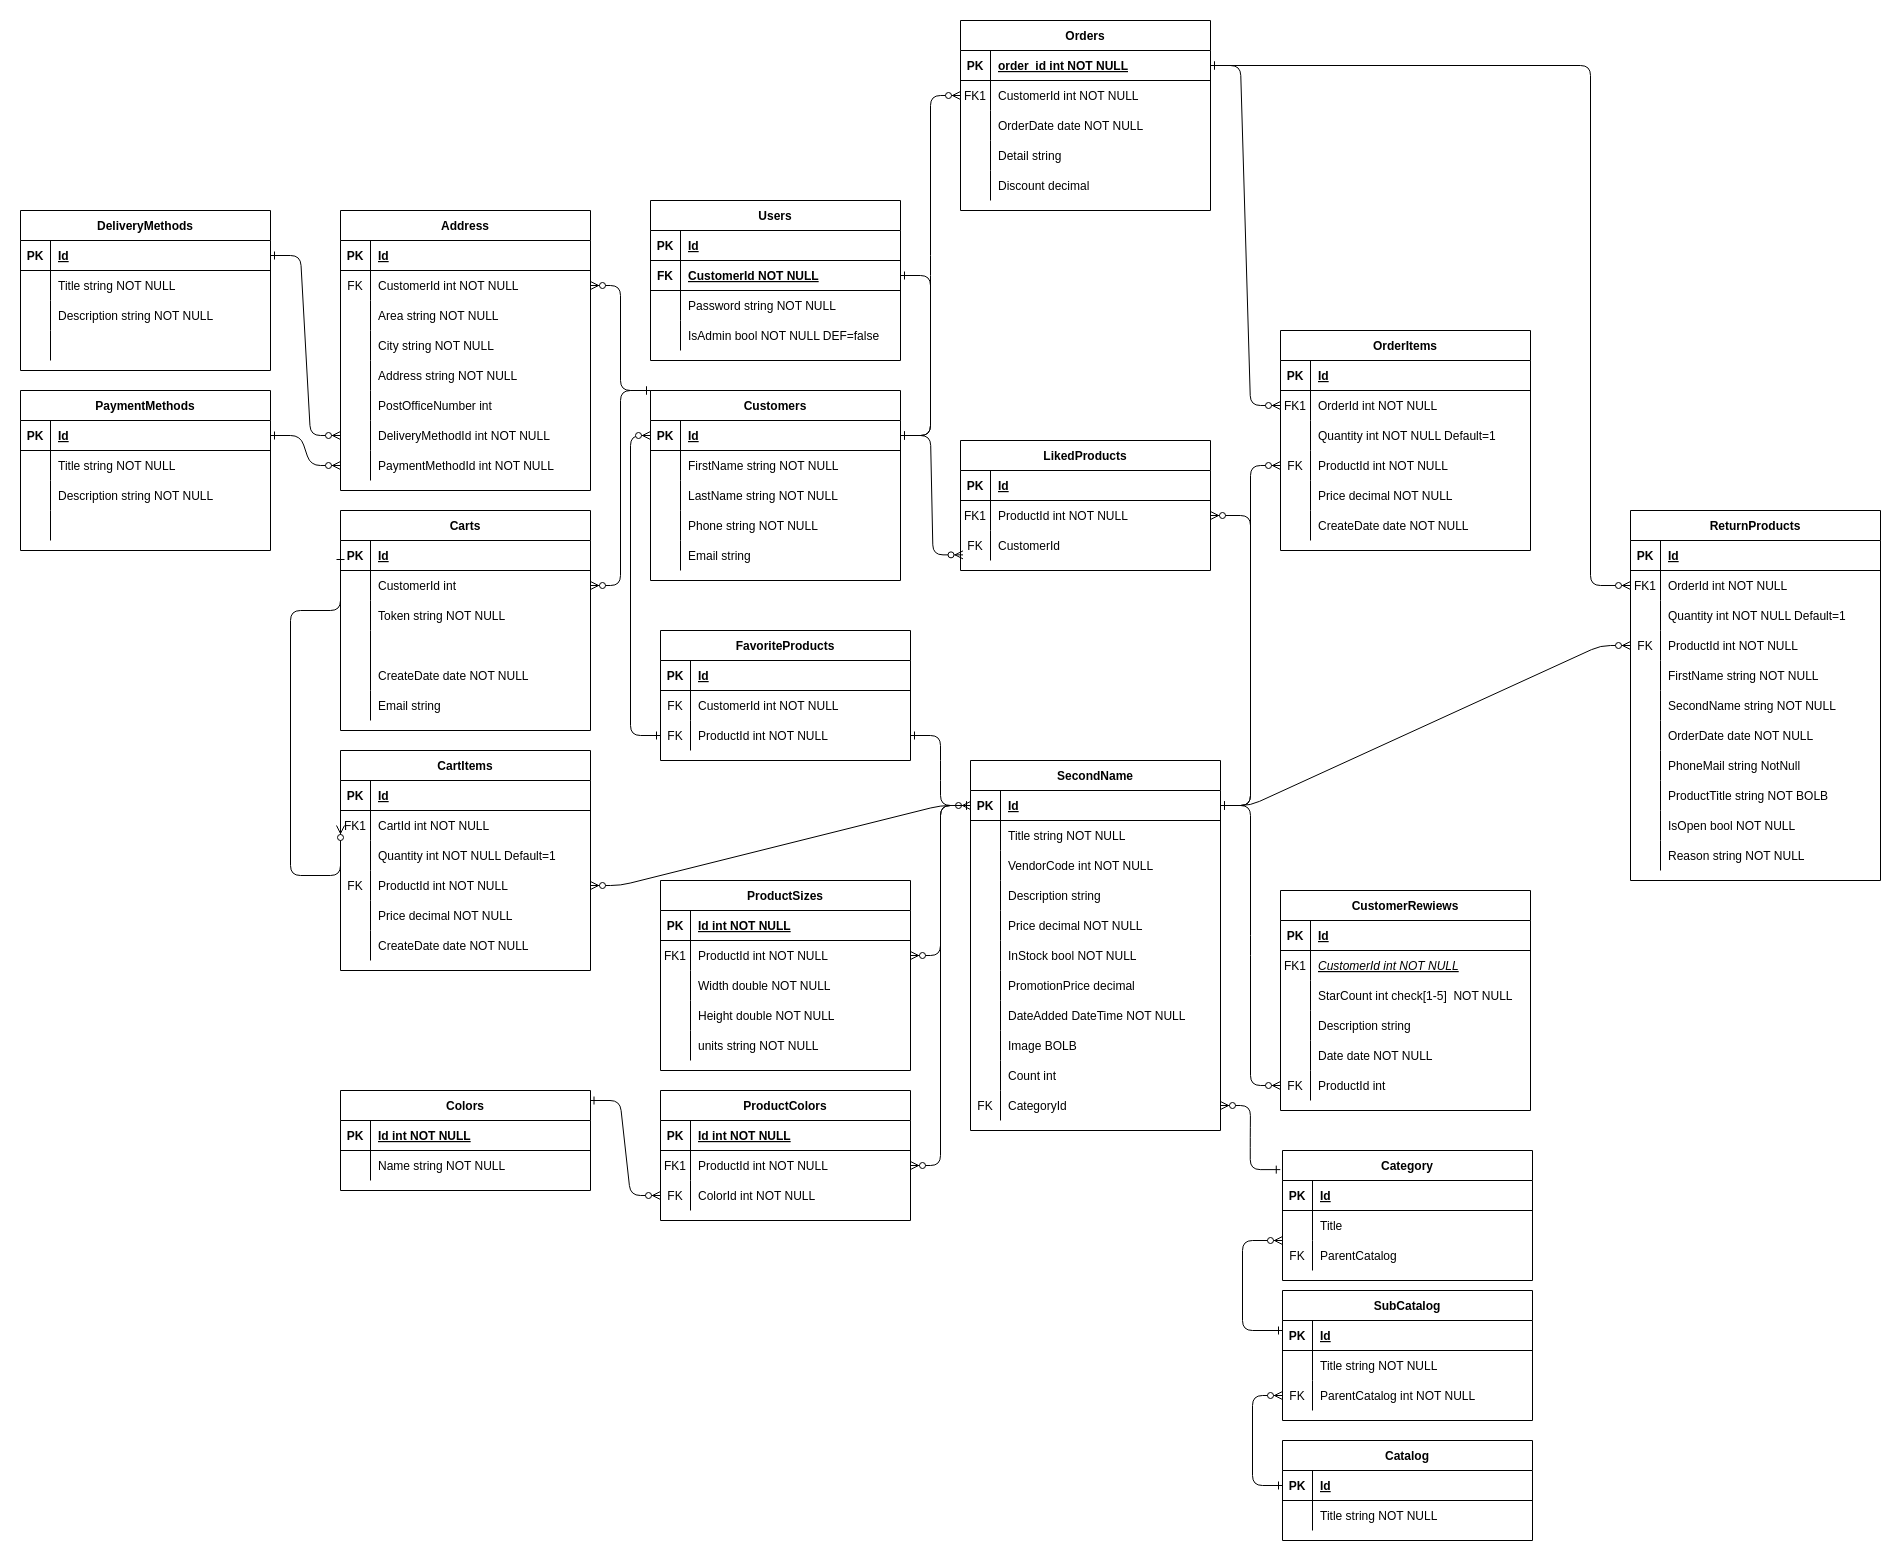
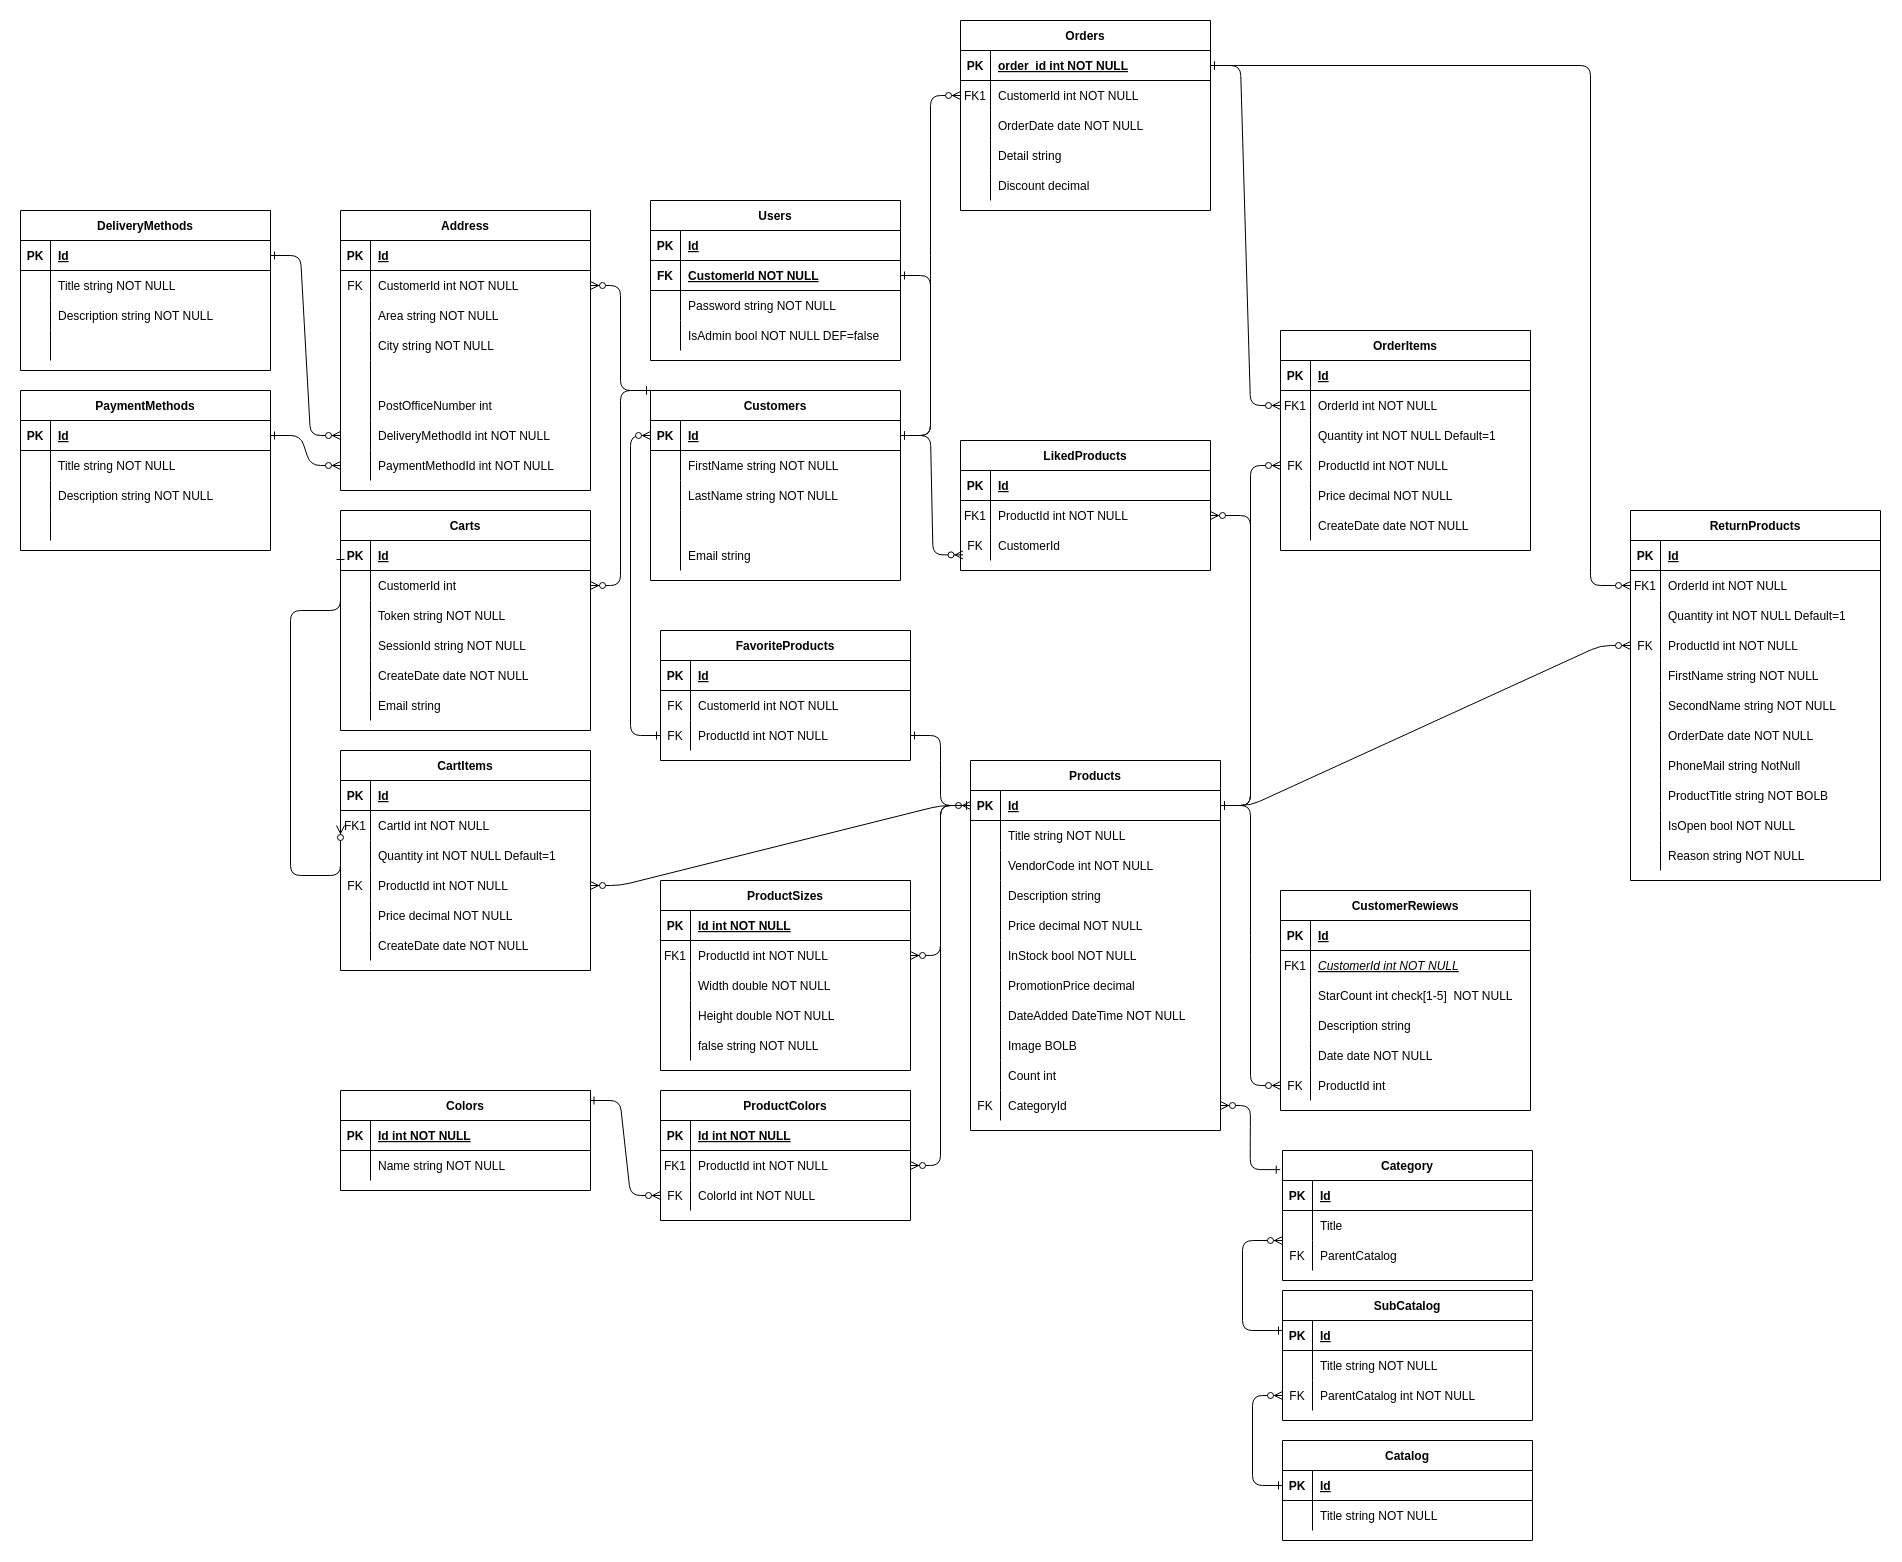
- <mxCell id="154" value="Address string NOT NULL" style="shape=partialRectangle;overflow=hidden;connectable=0;fillColor=none;top=0;left=0;bottom=0;right=0;align=left;spacingLeft=6;" parent="152" vertex="1"><mxGeometry x="30" width="220" height="30" as="geometry"><mxRectangle width="220" height="30" as="alternateBounds" /></mxGeometry></mxCell>
- <mxCell id="134" value="Phone string NOT NULL" style="shape=partialRectangle;overflow=hidden;connectable=0;fillColor=none;top=0;left=0;bottom=0;right=0;align=left;spacingLeft=6;" parent="132" vertex="1"><mxGeometry x="30" width="220" height="30" as="geometry"><mxRectangle width="220" height="30" as="alternateBounds" /></mxGeometry></mxCell>
+ <mxCell id="179" value="SessionId string NOT NULL" style="shape=partialRectangle;overflow=hidden;connectable=0;fillColor=none;top=0;left=0;bottom=0;right=0;align=left;spacingLeft=6;" vertex="1" parent="177"><mxGeometry x="30" width="220" height="30" as="geometry"><mxRectangle width="220" height="30" as="alternateBounds" /></mxGeometry></mxCell>
- <mxCell id="38" value="SecondName" style="shape=table;startSize=30;container=1;collapsible=1;childLayout=tableLayout;fixedRows=1;rowLines=0;fontStyle=1;align=center;resizeLast=1;" parent="1" vertex="1"><mxGeometry x="970" y="760" width="250" height="370" as="geometry" /></mxCell>
+ <mxCell id="38" value="Products" style="shape=table;startSize=30;container=1;collapsible=1;childLayout=tableLayout;fixedRows=1;rowLines=0;fontStyle=1;align=center;resizeLast=1;" parent="1" vertex="1"><mxGeometry x="970" y="760" width="250" height="370" as="geometry" /></mxCell>
- <mxCell id="87" value="units string NOT NULL" style="shape=partialRectangle;overflow=hidden;connectable=0;fillColor=none;top=0;left=0;bottom=0;right=0;align=left;spacingLeft=6;" parent="85" vertex="1"><mxGeometry x="30" width="220" height="30" as="geometry"><mxRectangle width="220" height="30" as="alternateBounds" /></mxGeometry></mxCell>
+ <mxCell id="87" value="false string NOT NULL" style="shape=partialRectangle;overflow=hidden;connectable=0;fillColor=none;top=0;left=0;bottom=0;right=0;align=left;spacingLeft=6;" parent="85" vertex="1"><mxGeometry x="30" width="220" height="30" as="geometry"><mxRectangle width="220" height="30" as="alternateBounds" /></mxGeometry></mxCell>
